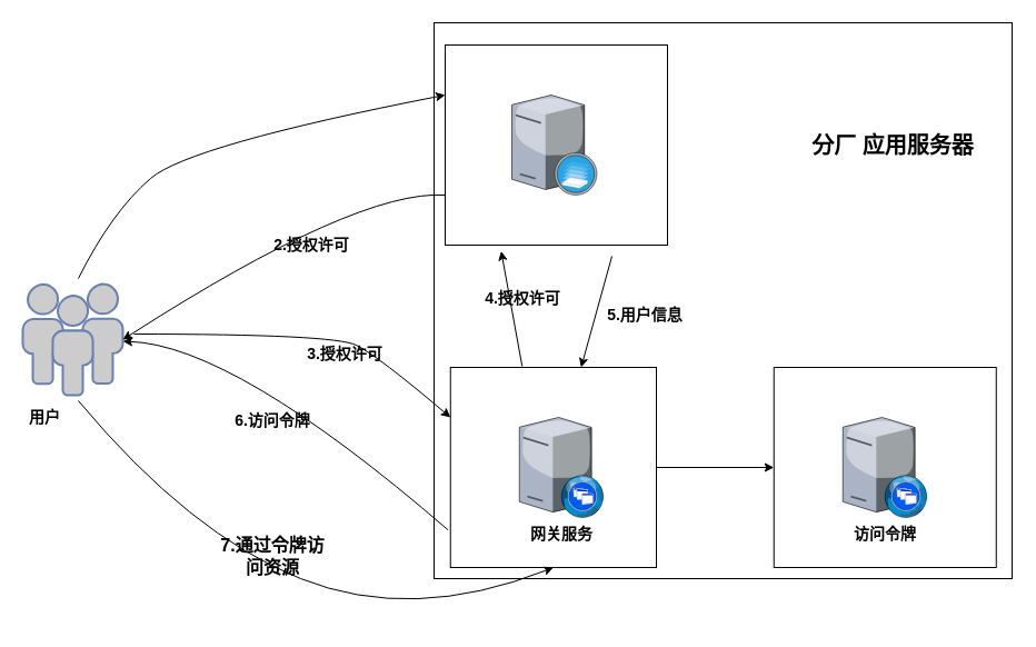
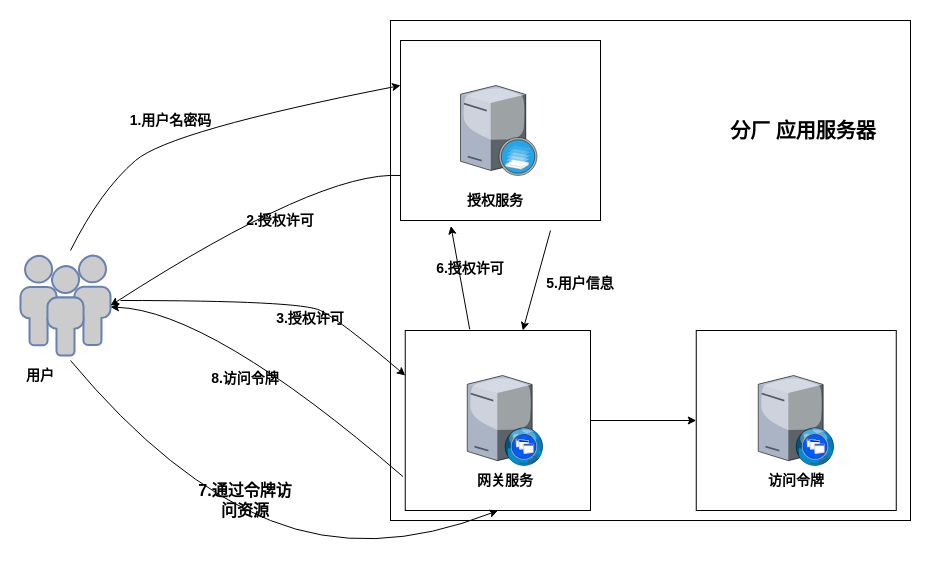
+ <mxCell id="9" value="&lt;b&gt;&lt;font style=&quot;font-size: 14px&quot;&gt;1.用户名密码&lt;/font&gt;&lt;/b&gt;" style="text;html=1;align=center;verticalAlign=middle;resizable=0;points=[];autosize=1;strokeColor=none;" vertex="1" parent="1"><mxGeometry x="120" y="110" width="100" height="20" as="geometry" /></mxCell>
+ <mxCell id="8" value="&lt;b&gt;&lt;font style=&quot;font-size: 14px&quot;&gt;授权服务&lt;/font&gt;&lt;/b&gt;" style="text;html=1;strokeColor=none;fillColor=none;align=center;verticalAlign=middle;whiteSpace=wrap;rounded=0;" vertex="1" parent="1"><mxGeometry x="460" y="190" width="70" height="20" as="geometry" /></mxCell>
- <mxCell id="13" value="&lt;b&gt;&lt;font style=&quot;font-size: 14px&quot;&gt;4.授权许可&lt;/font&gt;&lt;/b&gt;" style="text;html=1;strokeColor=none;fillColor=none;align=center;verticalAlign=middle;whiteSpace=wrap;rounded=0;" vertex="1" parent="1"><mxGeometry x="430" y="255" width="80" height="25" as="geometry" /></mxCell>
+ <mxCell id="13" value="&lt;b&gt;&lt;font style=&quot;font-size: 14px&quot;&gt;6.授权许可&lt;/font&gt;&lt;/b&gt;" style="text;html=1;strokeColor=none;fillColor=none;align=center;verticalAlign=middle;whiteSpace=wrap;rounded=0;" vertex="1" parent="1"><mxGeometry x="430" y="255" width="80" height="25" as="geometry" /></mxCell>
- <mxCell id="16" value="&lt;b&gt;&lt;font style=&quot;font-size: 14px&quot;&gt;6.访问令牌&lt;/font&gt;&lt;/b&gt;" style="text;html=1;strokeColor=none;fillColor=none;align=center;verticalAlign=middle;whiteSpace=wrap;rounded=0;" vertex="1" parent="1"><mxGeometry x="205" y="365" width="80" height="25" as="geometry" /></mxCell>
+ <mxCell id="16" value="&lt;b&gt;&lt;font style=&quot;font-size: 14px&quot;&gt;8.访问令牌&lt;/font&gt;&lt;/b&gt;" style="text;html=1;strokeColor=none;fillColor=none;align=center;verticalAlign=middle;whiteSpace=wrap;rounded=0;" vertex="1" parent="1"><mxGeometry x="205" y="365" width="80" height="25" as="geometry" /></mxCell>
